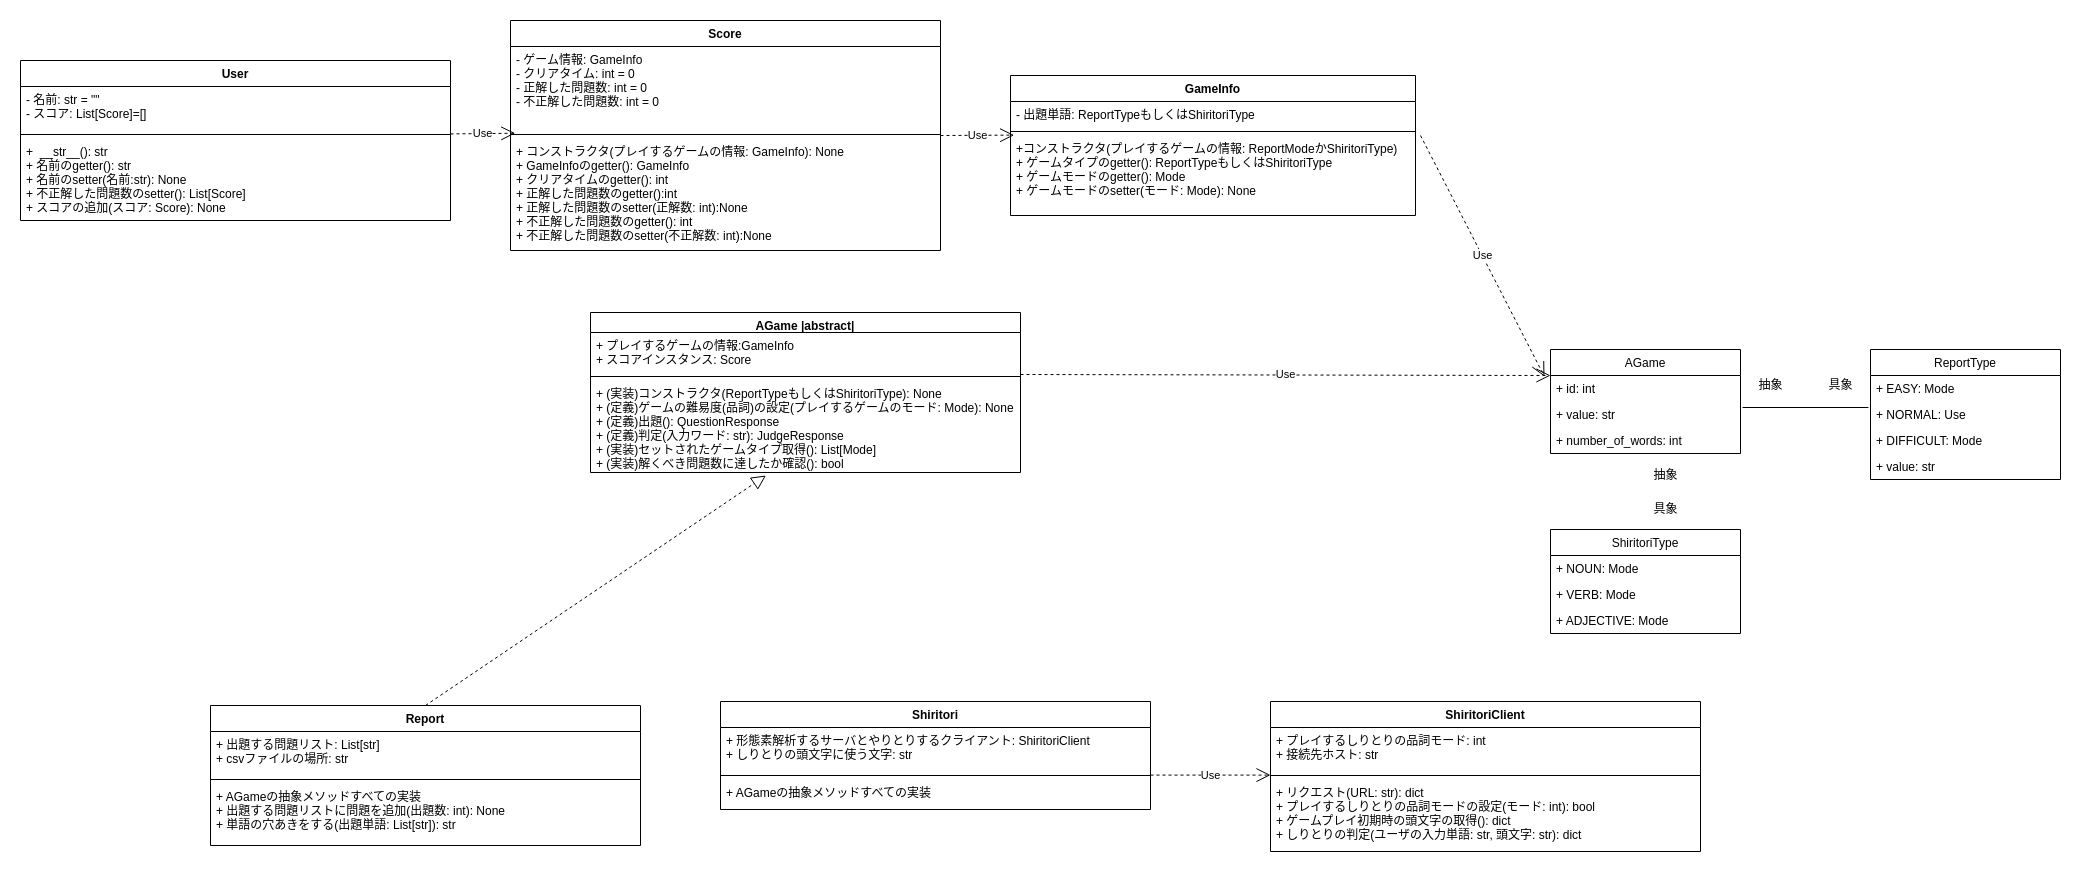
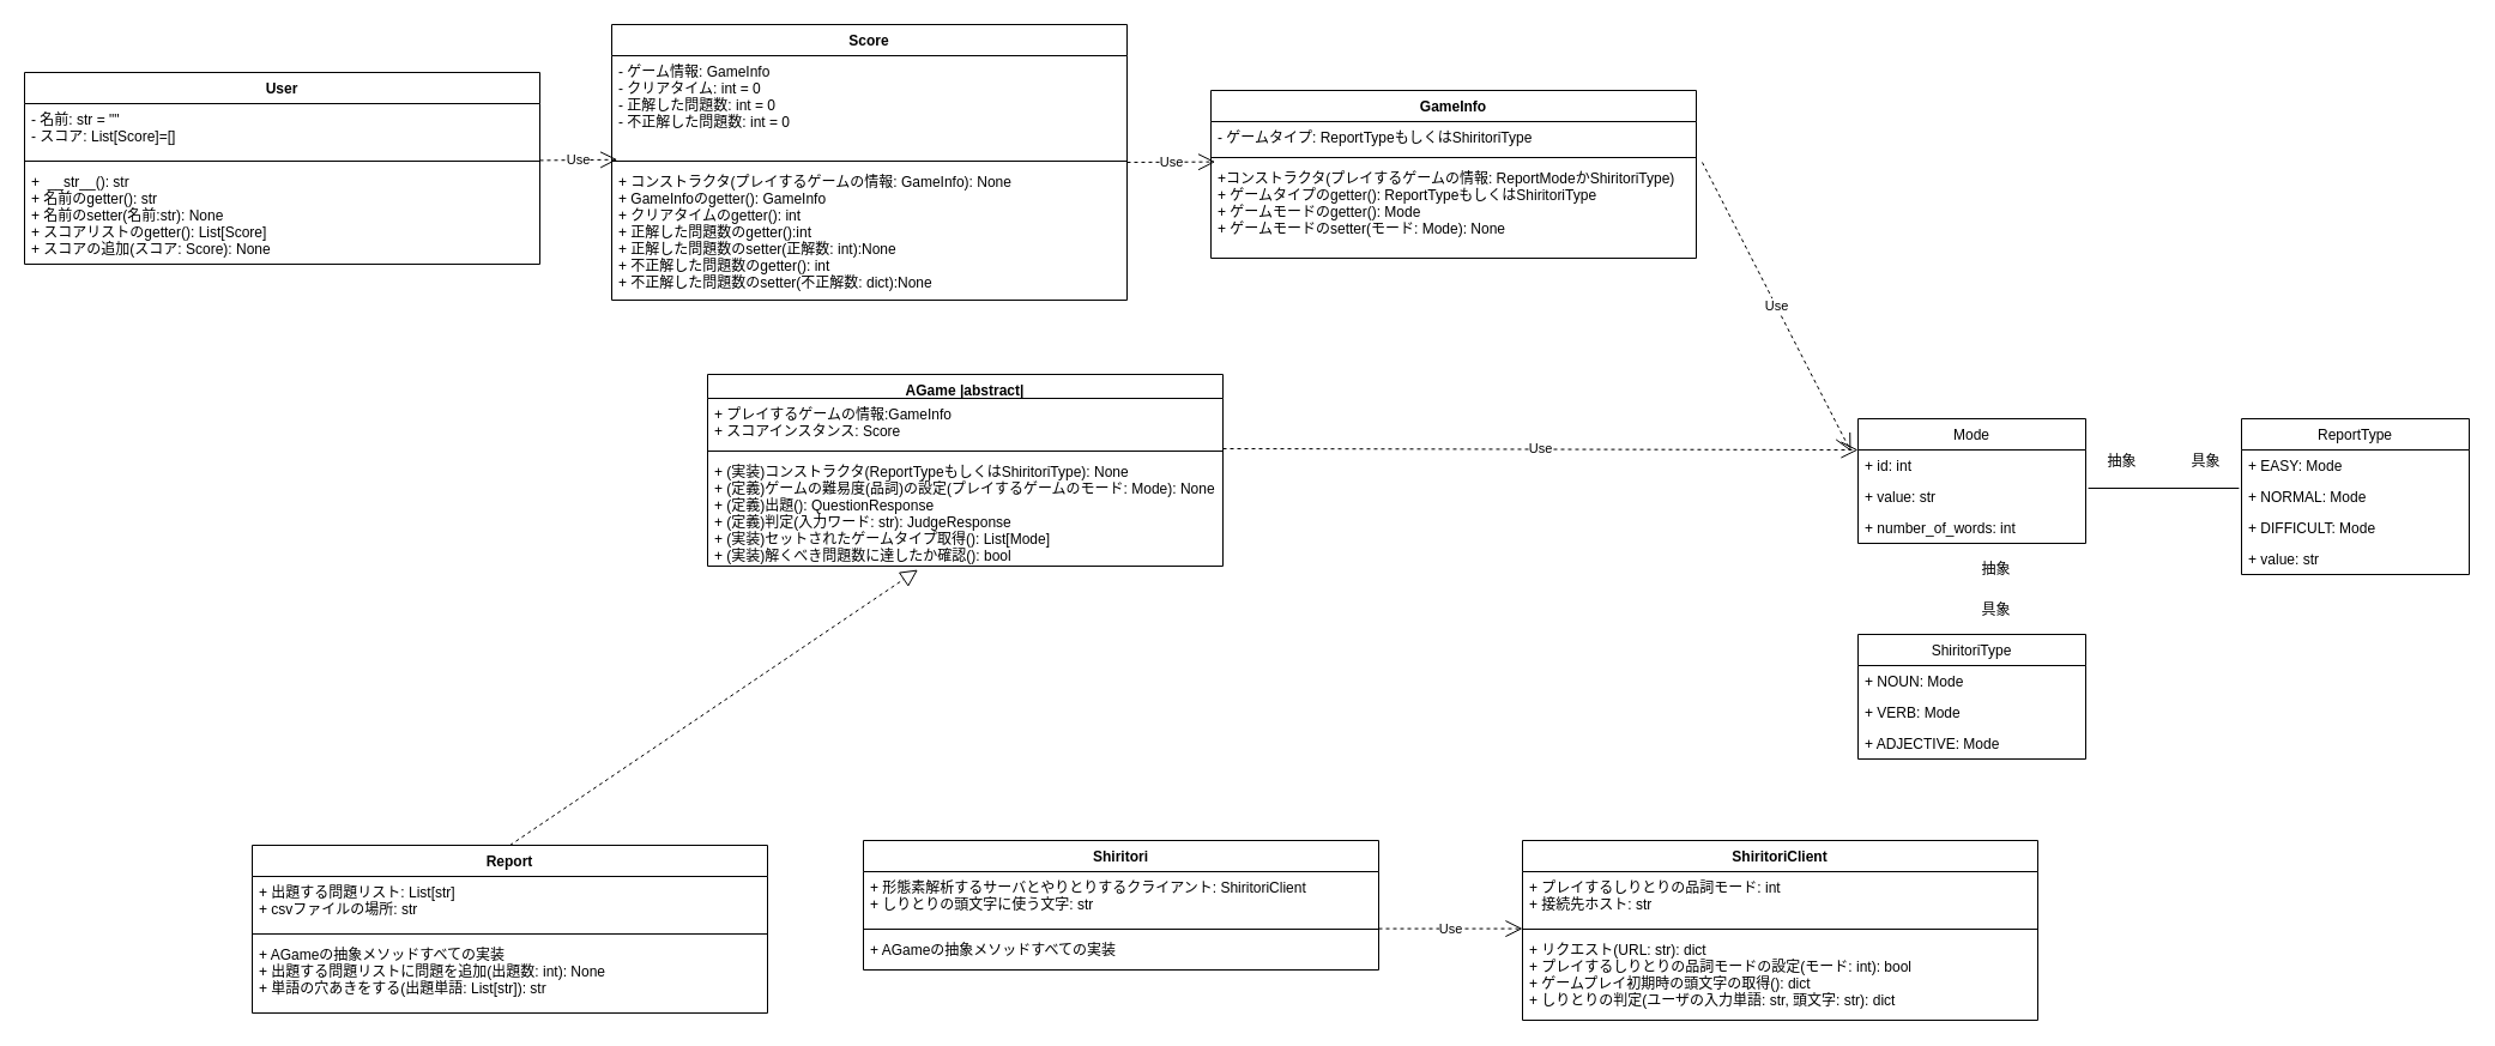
- <mxCell id="21" value="- 出題単語: ReportTypeもしくはShiritoriType" style="text;strokeColor=none;fillColor=none;align=left;verticalAlign=top;spacingLeft=4;spacingRight=4;overflow=hidden;rotatable=0;points=[[0,0.5],[1,0.5]];portConstraint=eastwest;" vertex="1" parent="20"><mxGeometry y="26" width="405" height="26" as="geometry" /></mxCell>
+ <mxCell id="21" value="- ゲームタイプ: ReportTypeもしくはShiritoriType" style="text;strokeColor=none;fillColor=none;align=left;verticalAlign=top;spacingLeft=4;spacingRight=4;overflow=hidden;rotatable=0;points=[[0,0.5],[1,0.5]];portConstraint=eastwest;" vertex="1" parent="20"><mxGeometry y="26" width="405" height="26" as="geometry" /></mxCell>
- <mxCell id="33" value="+  __str__(): str&#10;+ 名前のgetter(): str&#10;+ 名前のsetter(名前:str): None&#10;+ 不正解した問題数のsetter(): List[Score] &#10;+ スコアの追加(スコア: Score): None&#10;" style="text;strokeColor=none;fillColor=none;align=left;verticalAlign=top;spacingLeft=4;spacingRight=4;overflow=hidden;rotatable=0;points=[[0,0.5],[1,0.5]];portConstraint=eastwest;" vertex="1" parent="30"><mxGeometry y="78" width="430" height="82" as="geometry" /></mxCell>
+ <mxCell id="33" value="+  __str__(): str&#10;+ 名前のgetter(): str&#10;+ 名前のsetter(名前:str): None&#10;+ スコアリストのgetter(): List[Score] &#10;+ スコアの追加(スコア: Score): None&#10;" style="text;strokeColor=none;fillColor=none;align=left;verticalAlign=top;spacingLeft=4;spacingRight=4;overflow=hidden;rotatable=0;points=[[0,0.5],[1,0.5]];portConstraint=eastwest;" vertex="1" parent="30"><mxGeometry y="78" width="430" height="82" as="geometry" /></mxCell>
- <mxCell id="6" value="+ コンストラクタ(プレイするゲームの情報: GameInfo): None&#10;+ GameInfoのgetter(): GameInfo&#10;+ クリアタイムのgetter(): int&#10;+ 正解した問題数のgetter():int&#10;+ 正解した問題数のsetter(正解数: int):None&#10;+ 不正解した問題数のgetter(): int&#10;+ 不正解した問題数のsetter(不正解数: int):None&#10;" style="text;strokeColor=none;fillColor=none;align=left;verticalAlign=top;spacingLeft=4;spacingRight=4;overflow=hidden;rotatable=0;points=[[0,0.5],[1,0.5]];portConstraint=eastwest;" vertex="1" parent="2"><mxGeometry y="118" width="430" height="112" as="geometry" /></mxCell>
+ <mxCell id="6" value="+ コンストラクタ(プレイするゲームの情報: GameInfo): None&#10;+ GameInfoのgetter(): GameInfo&#10;+ クリアタイムのgetter(): int&#10;+ 正解した問題数のgetter():int&#10;+ 正解した問題数のsetter(正解数: int):None&#10;+ 不正解した問題数のgetter(): int&#10;+ 不正解した問題数のsetter(不正解数: dict):None&#10;" style="text;strokeColor=none;fillColor=none;align=left;verticalAlign=top;spacingLeft=4;spacingRight=4;overflow=hidden;rotatable=0;points=[[0,0.5],[1,0.5]];portConstraint=eastwest;" vertex="1" parent="2"><mxGeometry y="118" width="430" height="112" as="geometry" /></mxCell>
- <mxCell id="12" value="AGame" style="swimlane;fontStyle=0;childLayout=stackLayout;horizontal=1;startSize=26;fillColor=none;horizontalStack=0;resizeParent=1;resizeParentMax=0;resizeLast=0;collapsible=1;marginBottom=0;" vertex="1" parent="1"><mxGeometry x="1550" y="349" width="190" height="104" as="geometry" /></mxCell>
+ <mxCell id="12" value="Mode" style="swimlane;fontStyle=0;childLayout=stackLayout;horizontal=1;startSize=26;fillColor=none;horizontalStack=0;resizeParent=1;resizeParentMax=0;resizeLast=0;collapsible=1;marginBottom=0;" vertex="1" parent="1"><mxGeometry x="1550" y="349" width="190" height="104" as="geometry" /></mxCell>
- <mxCell id="9" value="+ NORMAL: Use" style="text;strokeColor=none;fillColor=none;align=left;verticalAlign=top;spacingLeft=4;spacingRight=4;overflow=hidden;rotatable=0;points=[[0,0.5],[1,0.5]];portConstraint=eastwest;" vertex="1" parent="7"><mxGeometry y="52" width="190" height="26" as="geometry" /></mxCell>
+ <mxCell id="9" value="+ NORMAL: Mode" style="text;strokeColor=none;fillColor=none;align=left;verticalAlign=top;spacingLeft=4;spacingRight=4;overflow=hidden;rotatable=0;points=[[0,0.5],[1,0.5]];portConstraint=eastwest;" vertex="1" parent="7"><mxGeometry y="52" width="190" height="26" as="geometry" /></mxCell>
